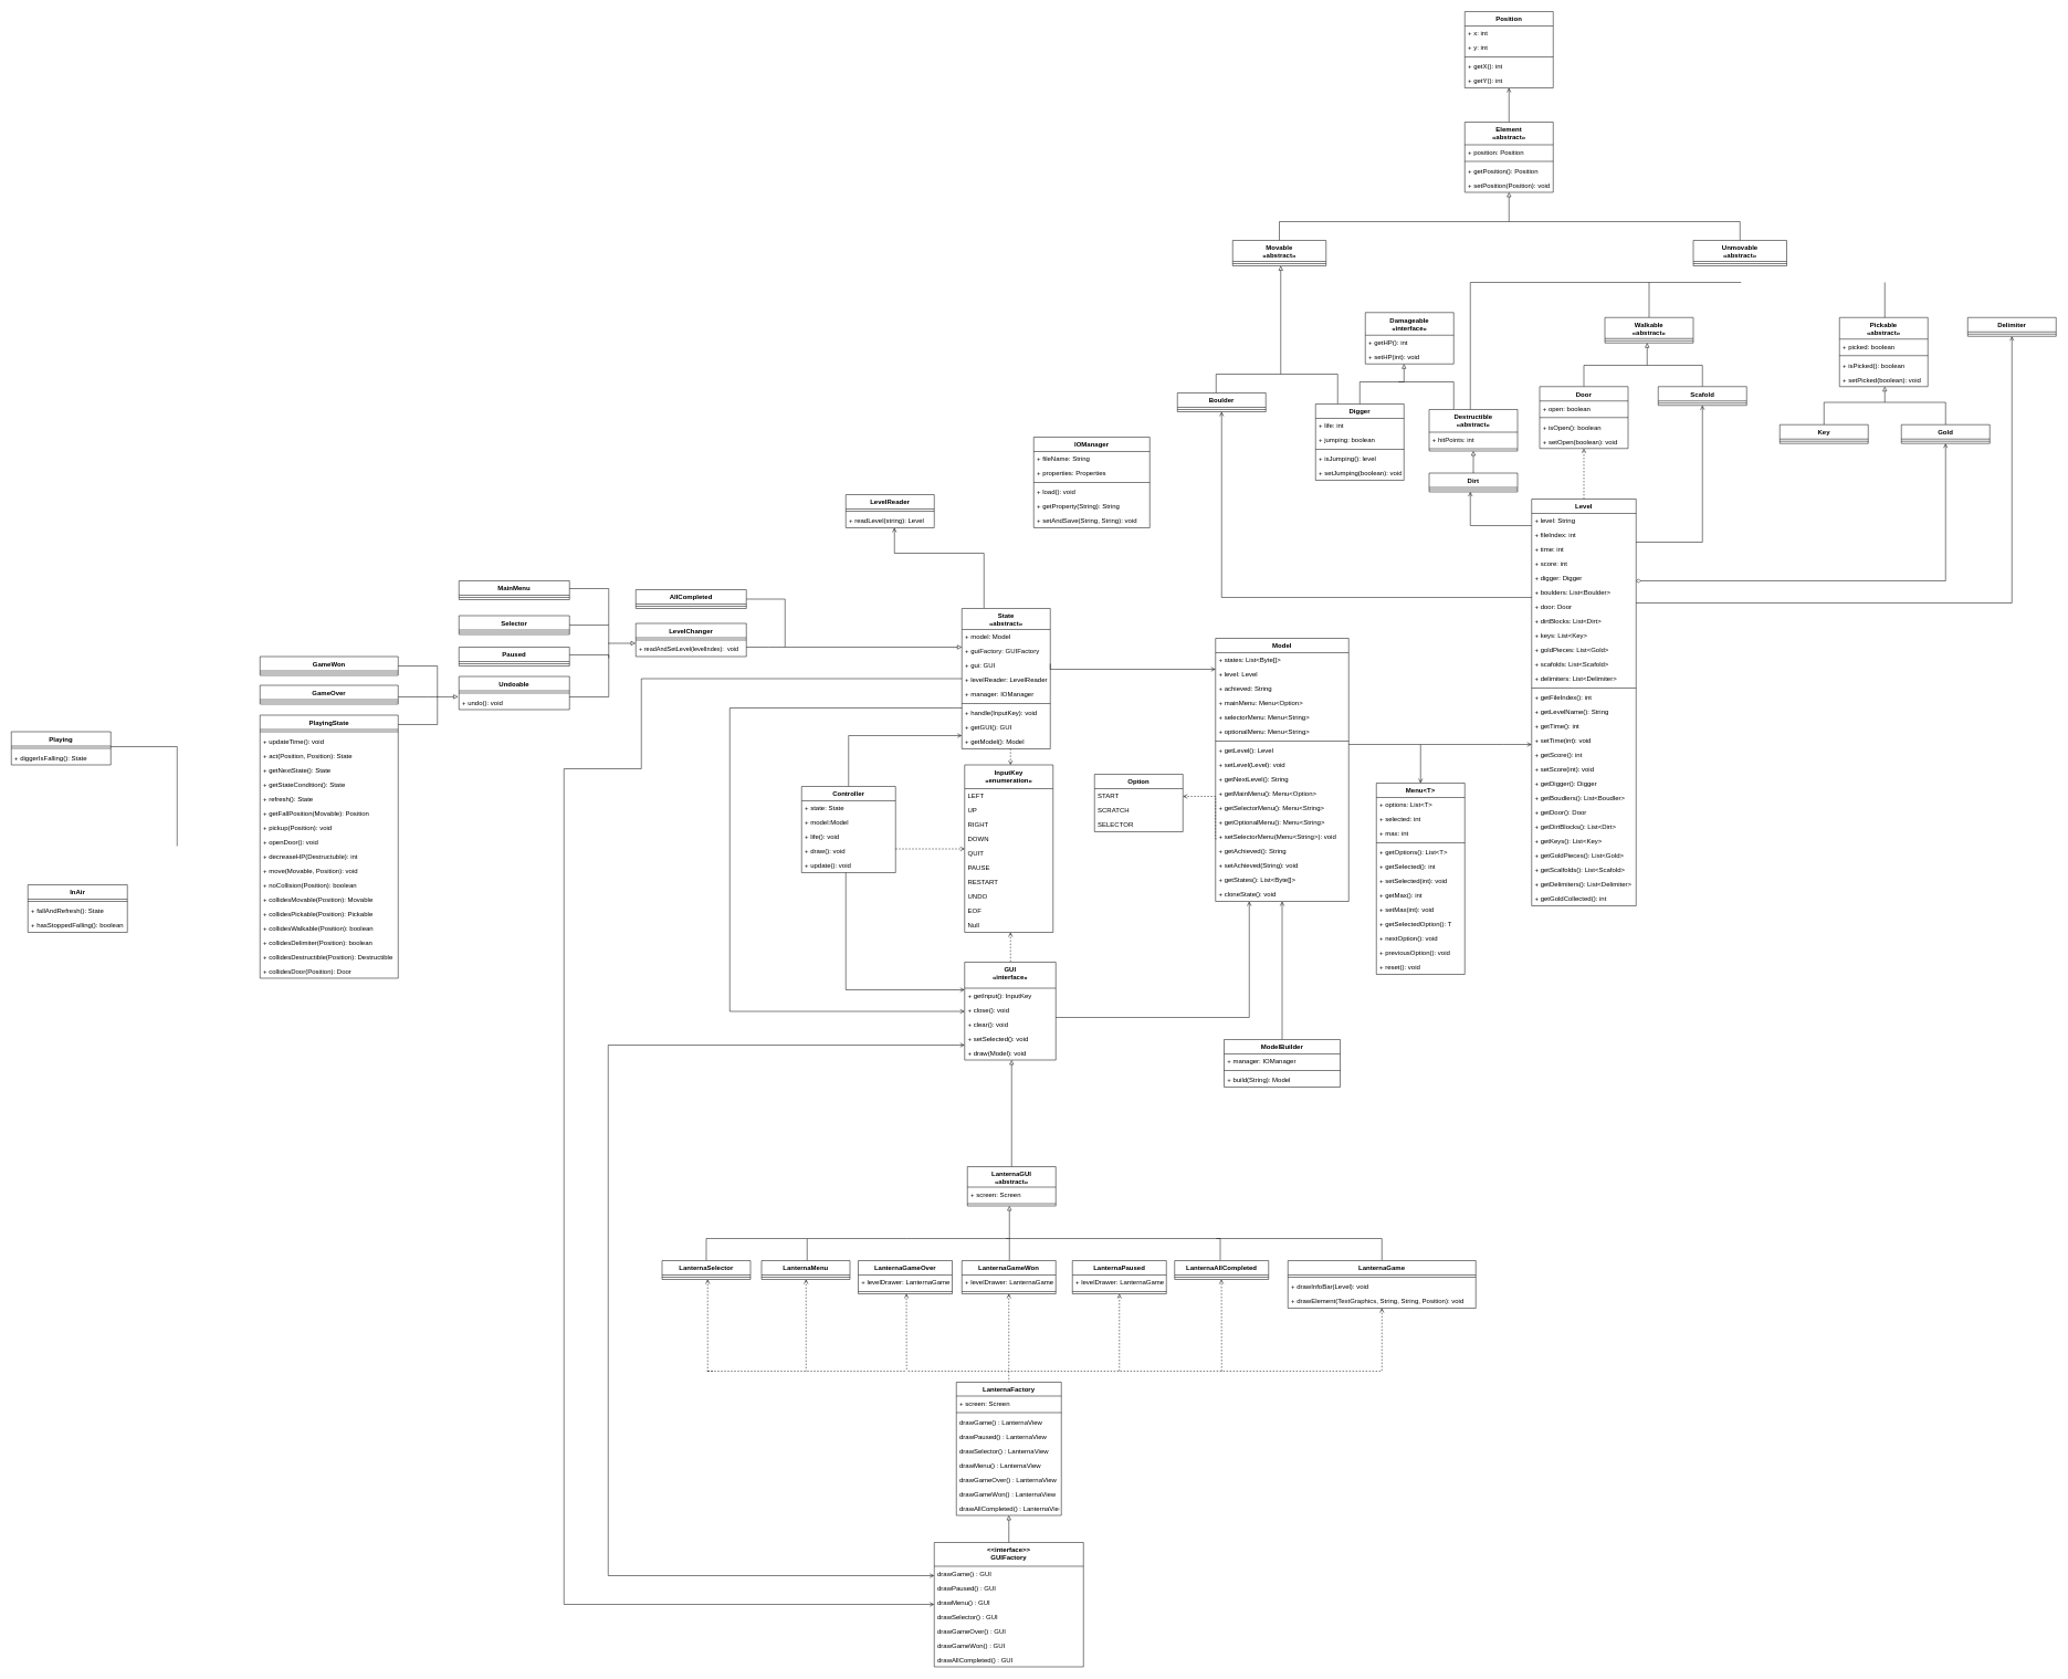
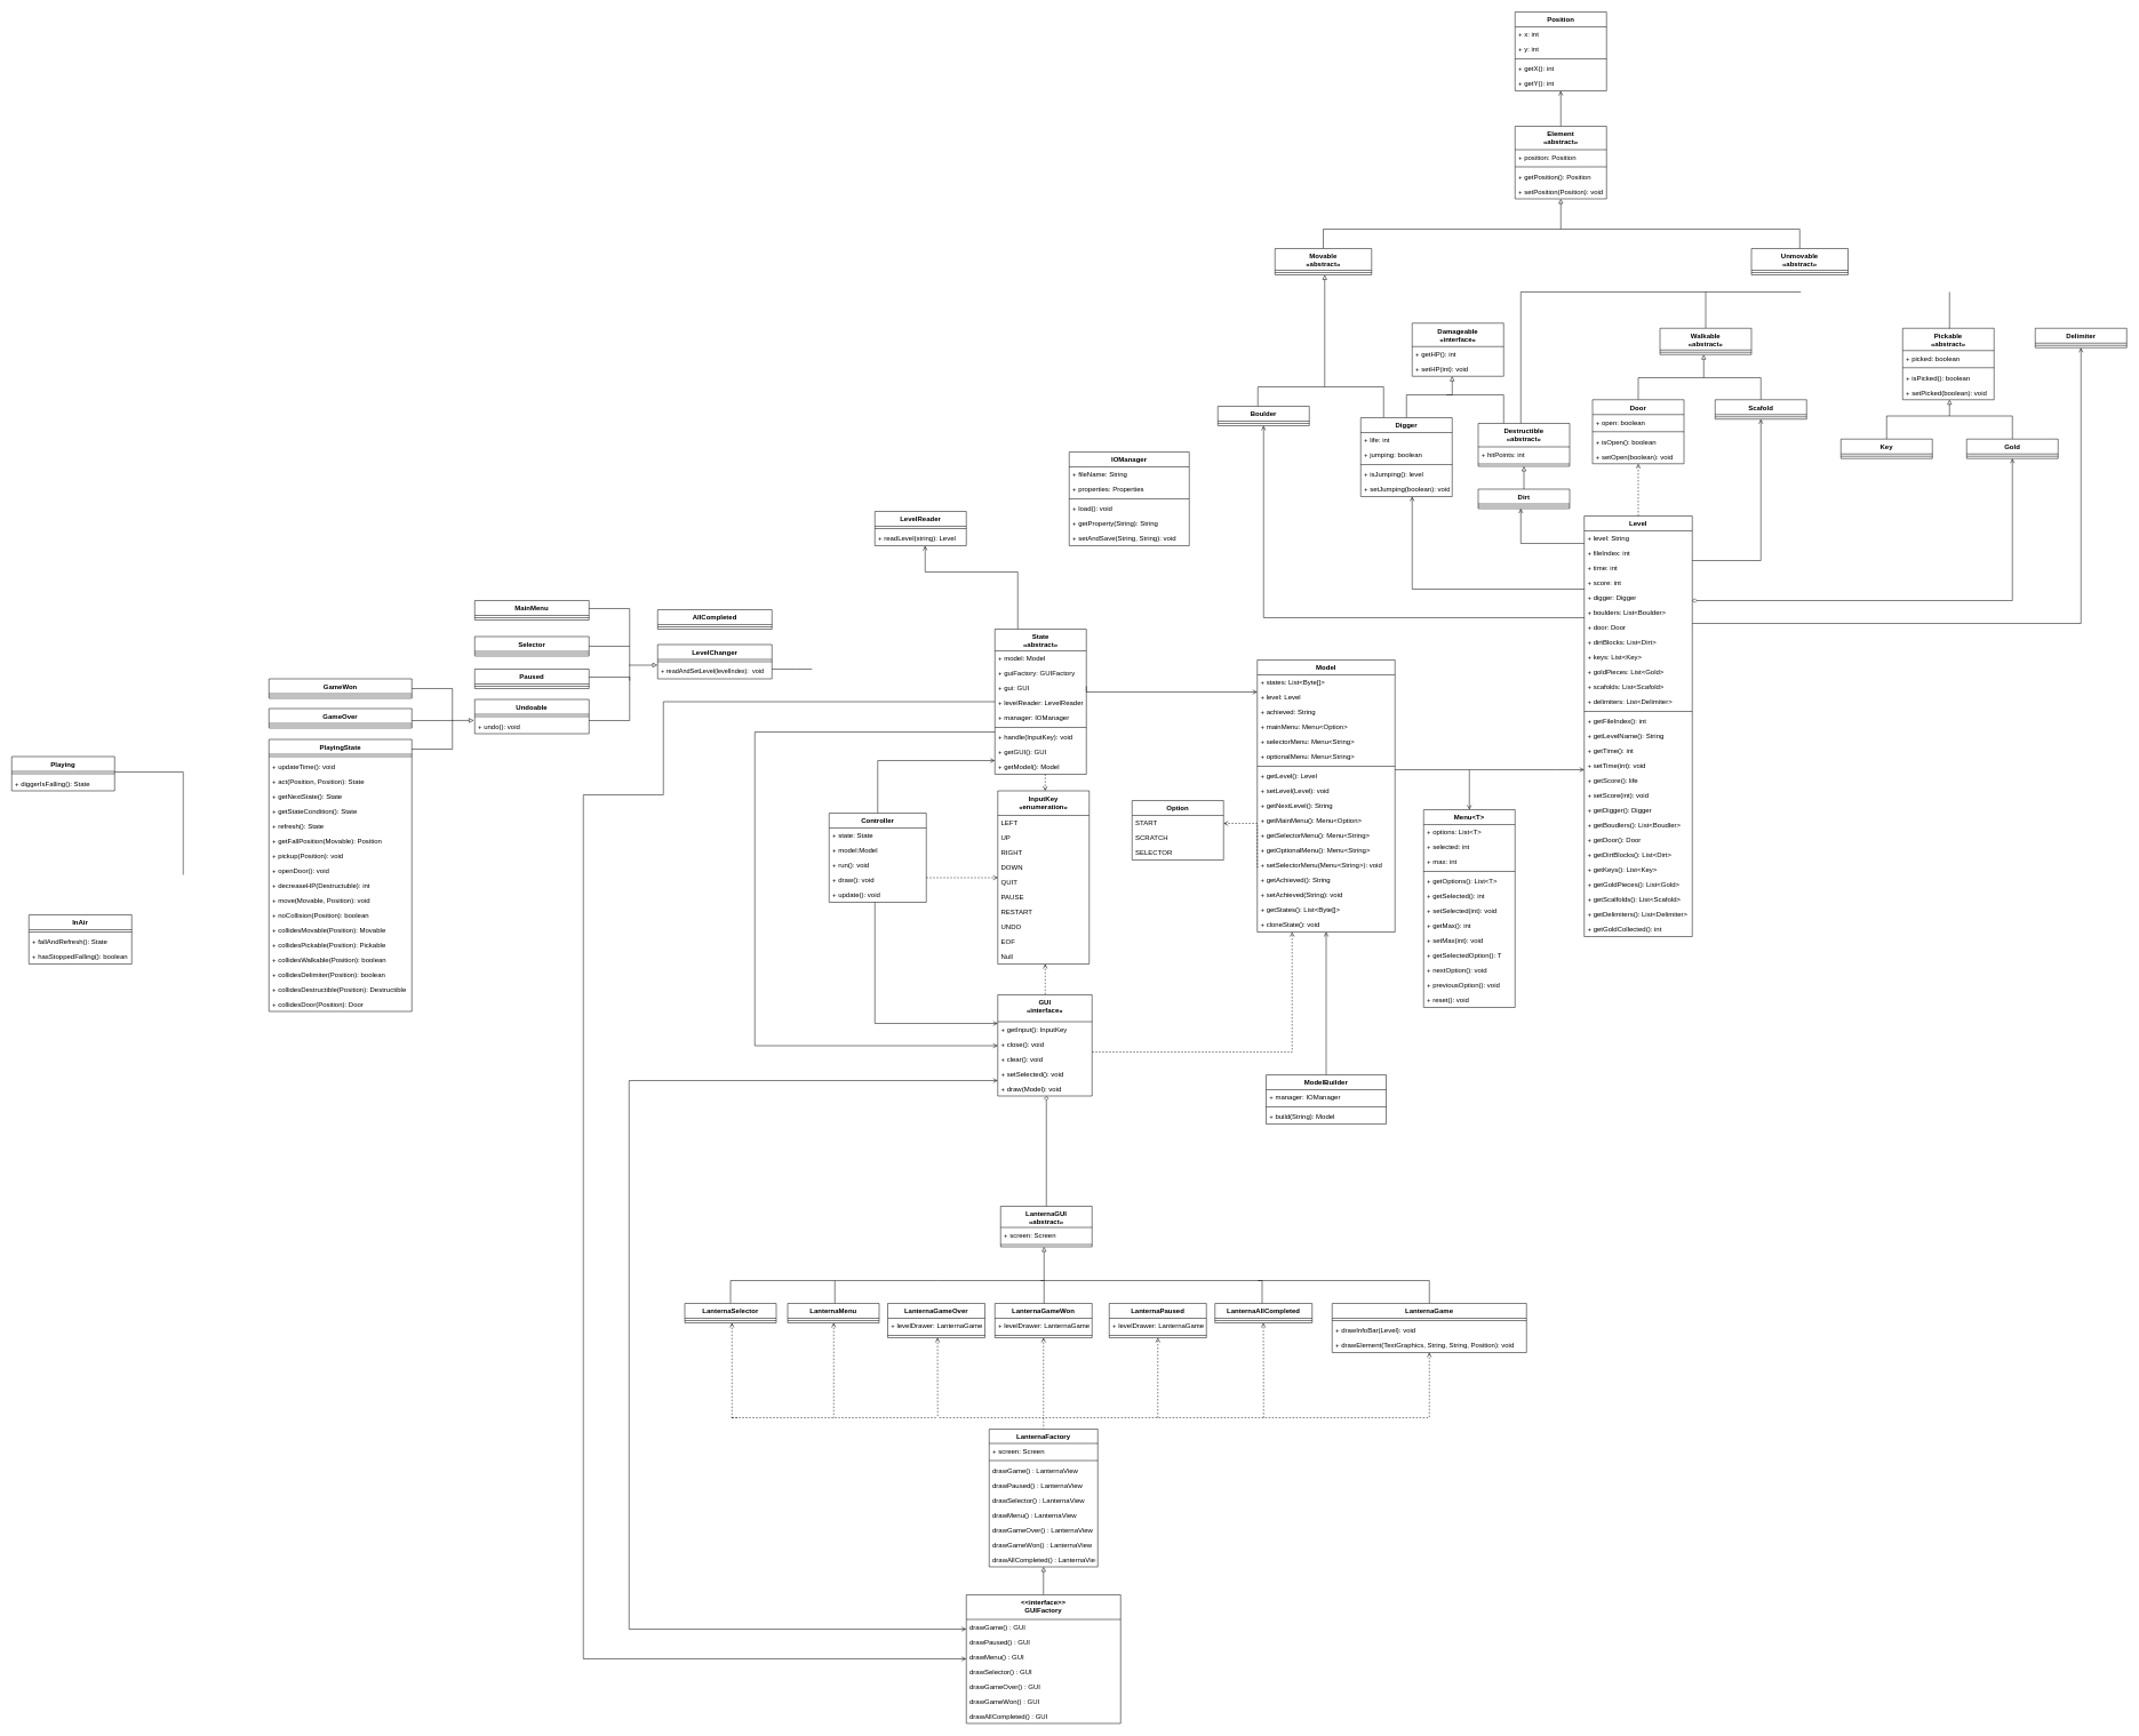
+ <mxCell id="6" style="edgeStyle=orthogonalEdgeStyle;rounded=0;orthogonalLoop=1;jettySize=auto;html=1;endArrow=open;endFill=0;" parent="1" source="75" target="67" edge="1"><mxGeometry relative="1" as="geometry"><Array as="points"><mxPoint x="2470" y="1030" /></Array><mxPoint x="2220" y="890" as="targetPoint" /></mxGeometry></mxCell>
- <mxCell id="142" style="edgeStyle=orthogonalEdgeStyle;rounded=0;orthogonalLoop=1;jettySize=auto;html=1;endArrow=block;endFill=0;exitX=1;exitY=0.5;exitDx=0;exitDy=0;" parent="1" source="282" target="233" edge="1"><mxGeometry relative="1" as="geometry"><Array as="points"><mxPoint x="1420" y="1083" /><mxPoint x="1420" y="1170" /></Array></mxGeometry></mxCell>
- <mxCell id="93" value="+ getScore(): int" style="text;strokeColor=none;fillColor=none;align=left;verticalAlign=top;spacingLeft=4;spacingRight=4;overflow=hidden;rotatable=0;points=[[0,0.5],[1,0.5]];portConstraint=eastwest;" parent="75" vertex="1"><mxGeometry y="450" width="189" height="26" as="geometry" /></mxCell>
+ <mxCell id="93" value="+ getScore(): life" style="text;strokeColor=none;fillColor=none;align=left;verticalAlign=top;spacingLeft=4;spacingRight=4;overflow=hidden;rotatable=0;points=[[0,0.5],[1,0.5]];portConstraint=eastwest;" parent="75" vertex="1"><mxGeometry y="450" width="189" height="26" as="geometry" /></mxCell>
- <mxCell id="307" value="+ life(): void" style="text;strokeColor=none;fillColor=none;align=left;verticalAlign=top;spacingLeft=4;spacingRight=4;overflow=hidden;rotatable=0;points=[[0,0.5],[1,0.5]];portConstraint=eastwest;" parent="304" vertex="1"><mxGeometry y="78" width="170" height="26" as="geometry" /></mxCell>
+ <mxCell id="307" value="+ run(): void" style="text;strokeColor=none;fillColor=none;align=left;verticalAlign=top;spacingLeft=4;spacingRight=4;overflow=hidden;rotatable=0;points=[[0,0.5],[1,0.5]];portConstraint=eastwest;" parent="304" vertex="1"><mxGeometry y="78" width="170" height="26" as="geometry" /></mxCell>
- <mxCell id="41" style="edgeStyle=orthogonalEdgeStyle;rounded=0;orthogonalLoop=1;jettySize=auto;html=1;startArrow=none;startFill=0;endArrow=open;endFill=0;dashed=0;" parent="1" source="246" target="104" edge="1"><mxGeometry relative="1" as="geometry"><Array as="points"><mxPoint x="2260" y="1840" /></Array><mxPoint x="1880" y="1855" as="targetPoint" /></mxGeometry></mxCell>
+ <mxCell id="41" style="edgeStyle=orthogonalEdgeStyle;rounded=0;orthogonalLoop=1;jettySize=auto;html=1;startArrow=none;startFill=0;endArrow=open;endFill=0;dashed=1;" parent="1" source="246" target="104" edge="1"><mxGeometry relative="1" as="geometry"><Array as="points"><mxPoint x="2260" y="1840" /></Array><mxPoint x="1880" y="1855" as="targetPoint" /></mxGeometry></mxCell>
- <mxCell id="43" style="edgeStyle=orthogonalEdgeStyle;rounded=0;orthogonalLoop=1;jettySize=auto;html=1;startArrow=none;startFill=0;endArrow=block;endFill=0;exitX=0.5;exitY=0;exitDx=0;exitDy=0;" parent="1" source="243" target="246" edge="1"><mxGeometry relative="1" as="geometry"><mxPoint x="1684.941" y="1988" as="sourcePoint" /><Array as="points"><mxPoint x="1830" y="1950" /><mxPoint x="1830" y="1950" /></Array></mxGeometry></mxCell>
+ <mxCell id="43" style="edgeStyle=orthogonalEdgeStyle;rounded=0;orthogonalLoop=1;jettySize=auto;html=1;startArrow=none;startFill=0;endArrow=diamond;endFill=0;exitX=0.5;exitY=0;exitDx=0;exitDy=0;" parent="1" source="243" target="246" edge="1"><mxGeometry relative="1" as="geometry"><mxPoint x="1684.941" y="1988" as="sourcePoint" /><Array as="points"><mxPoint x="1830" y="1950" /><mxPoint x="1830" y="1950" /></Array></mxGeometry></mxCell>
